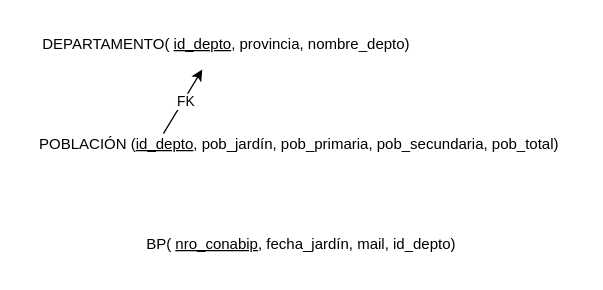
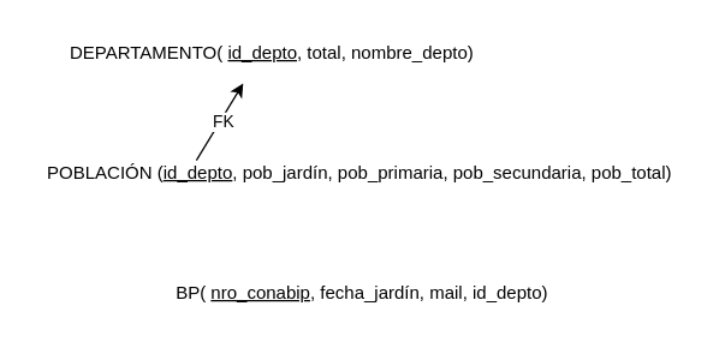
- <mxCell id="2" value="DEPARTAMENTO( &lt;u&gt;id_depto&lt;/u&gt;, provincia, nombre_depto)" style="text;html=1;align=center;verticalAlign=middle;resizable=0;points=[];autosize=1;strokeColor=none;fillColor=none;" vertex="1" parent="1"><mxGeometry x="20" y="20" width="320" height="30" as="geometry" /></mxCell>
+ <mxCell id="2" value="DEPARTAMENTO( &lt;u&gt;id_depto&lt;/u&gt;, total, nombre_depto)" style="text;html=1;align=center;verticalAlign=middle;resizable=0;points=[];autosize=1;strokeColor=none;fillColor=none;" vertex="1" parent="1"><mxGeometry x="20" y="20" width="320" height="30" as="geometry" /></mxCell>
